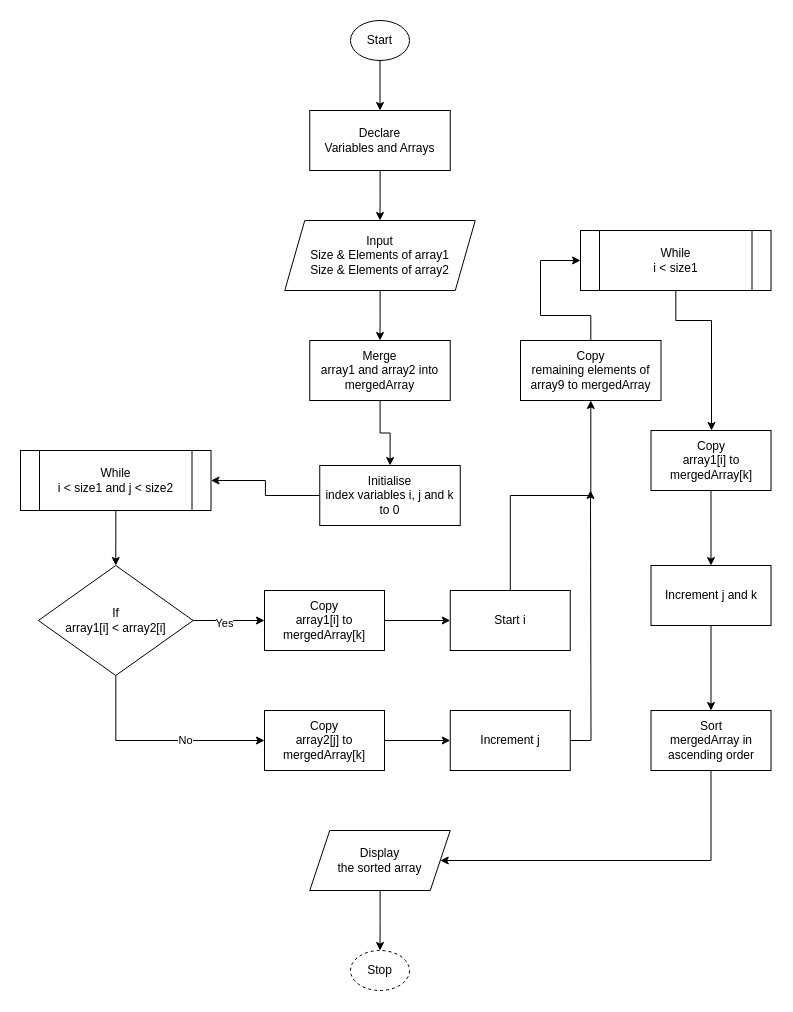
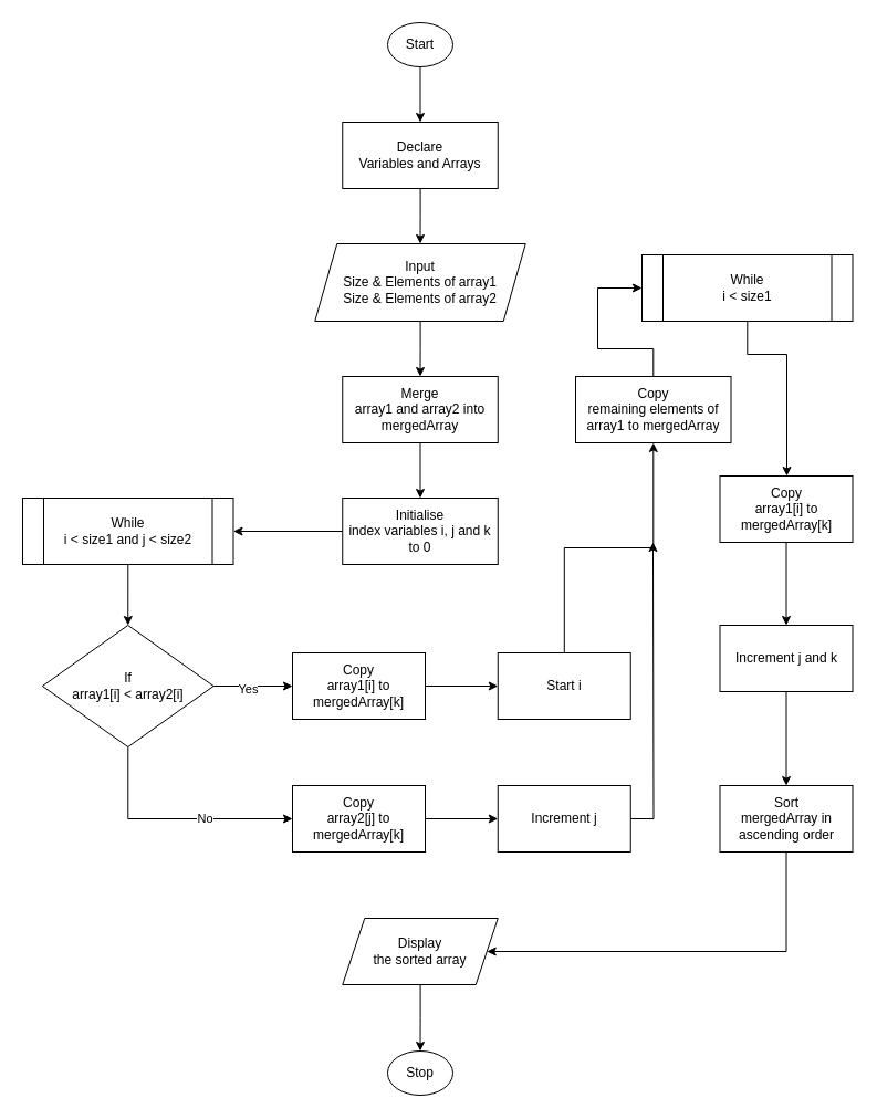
- <mxCell id="28" value="Copy&lt;br&gt;remaining elements of array9 to mergedArray" style="rounded=0;whiteSpace=wrap;html=1;" vertex="1" parent="1"><mxGeometry x="520" y="340" width="140.5" height="60" as="geometry" /></mxCell>
+ <mxCell id="28" value="Copy&lt;br&gt;remaining elements of array1 to mergedArray" style="rounded=0;whiteSpace=wrap;html=1;" vertex="1" parent="1"><mxGeometry x="520" y="340" width="140.5" height="60" as="geometry" /></mxCell>
- <mxCell id="11" value="Initialise&lt;br&gt;index variables i, j and k to 0" style="rounded=0;whiteSpace=wrap;html=1;" vertex="1" parent="1"><mxGeometry x="319.25" y="465" width="140.5" height="60" as="geometry" /></mxCell>
+ <mxCell id="11" value="Initialise&lt;br&gt;index variables i, j and k to 0" style="rounded=0;whiteSpace=wrap;html=1;" vertex="1" parent="1"><mxGeometry x="309.25" y="450" width="140.5" height="60" as="geometry" /></mxCell>
- <mxCell id="39" value="Stop" style="ellipse;whiteSpace=wrap;html=1;dashed=1;" vertex="1" parent="1"><mxGeometry x="350" y="950" width="59" height="40" as="geometry" /></mxCell>
+ <mxCell id="39" value="Stop" style="ellipse;whiteSpace=wrap;html=1;" vertex="1" parent="1"><mxGeometry x="350" y="950" width="59" height="40" as="geometry" /></mxCell>
